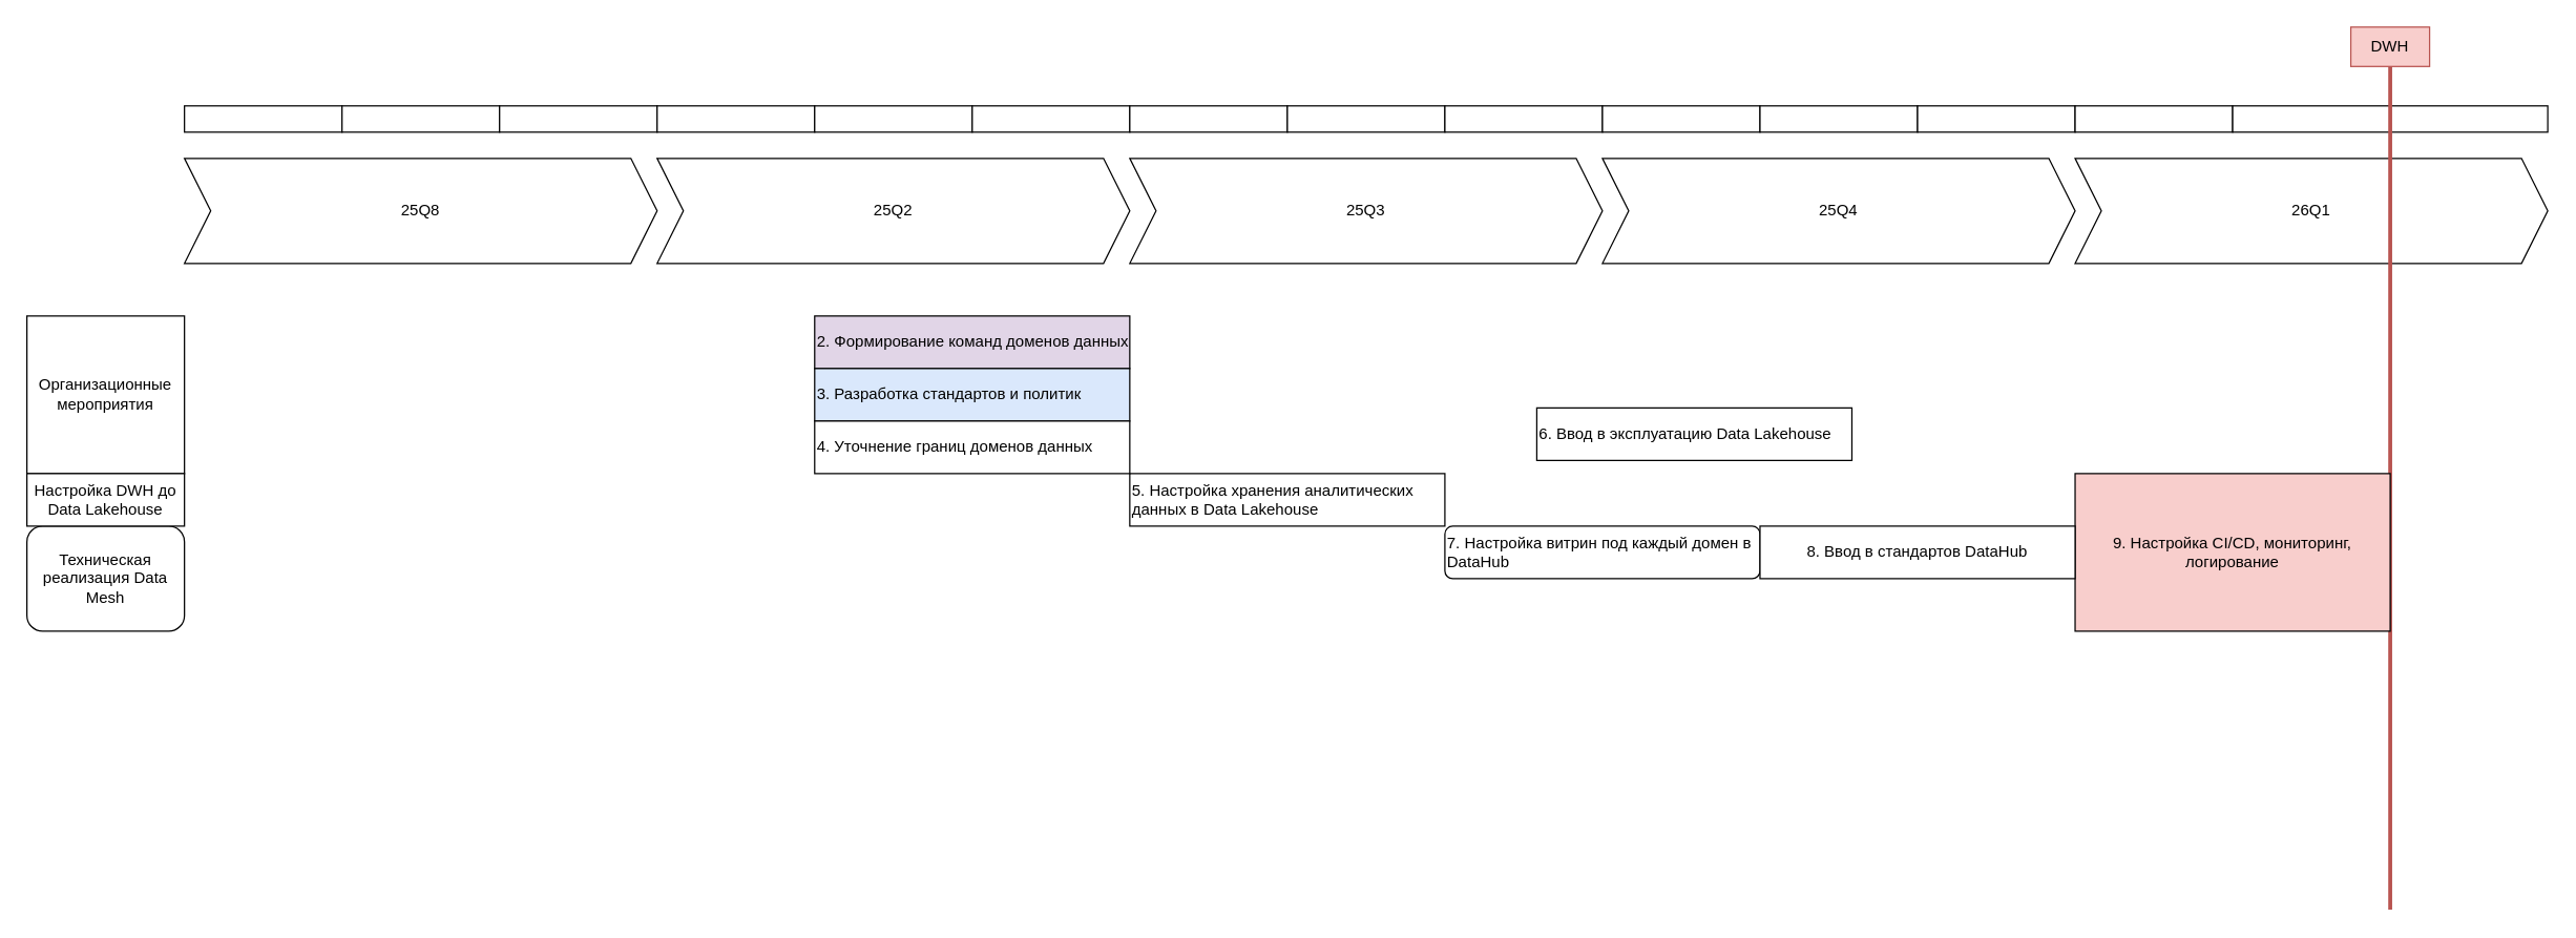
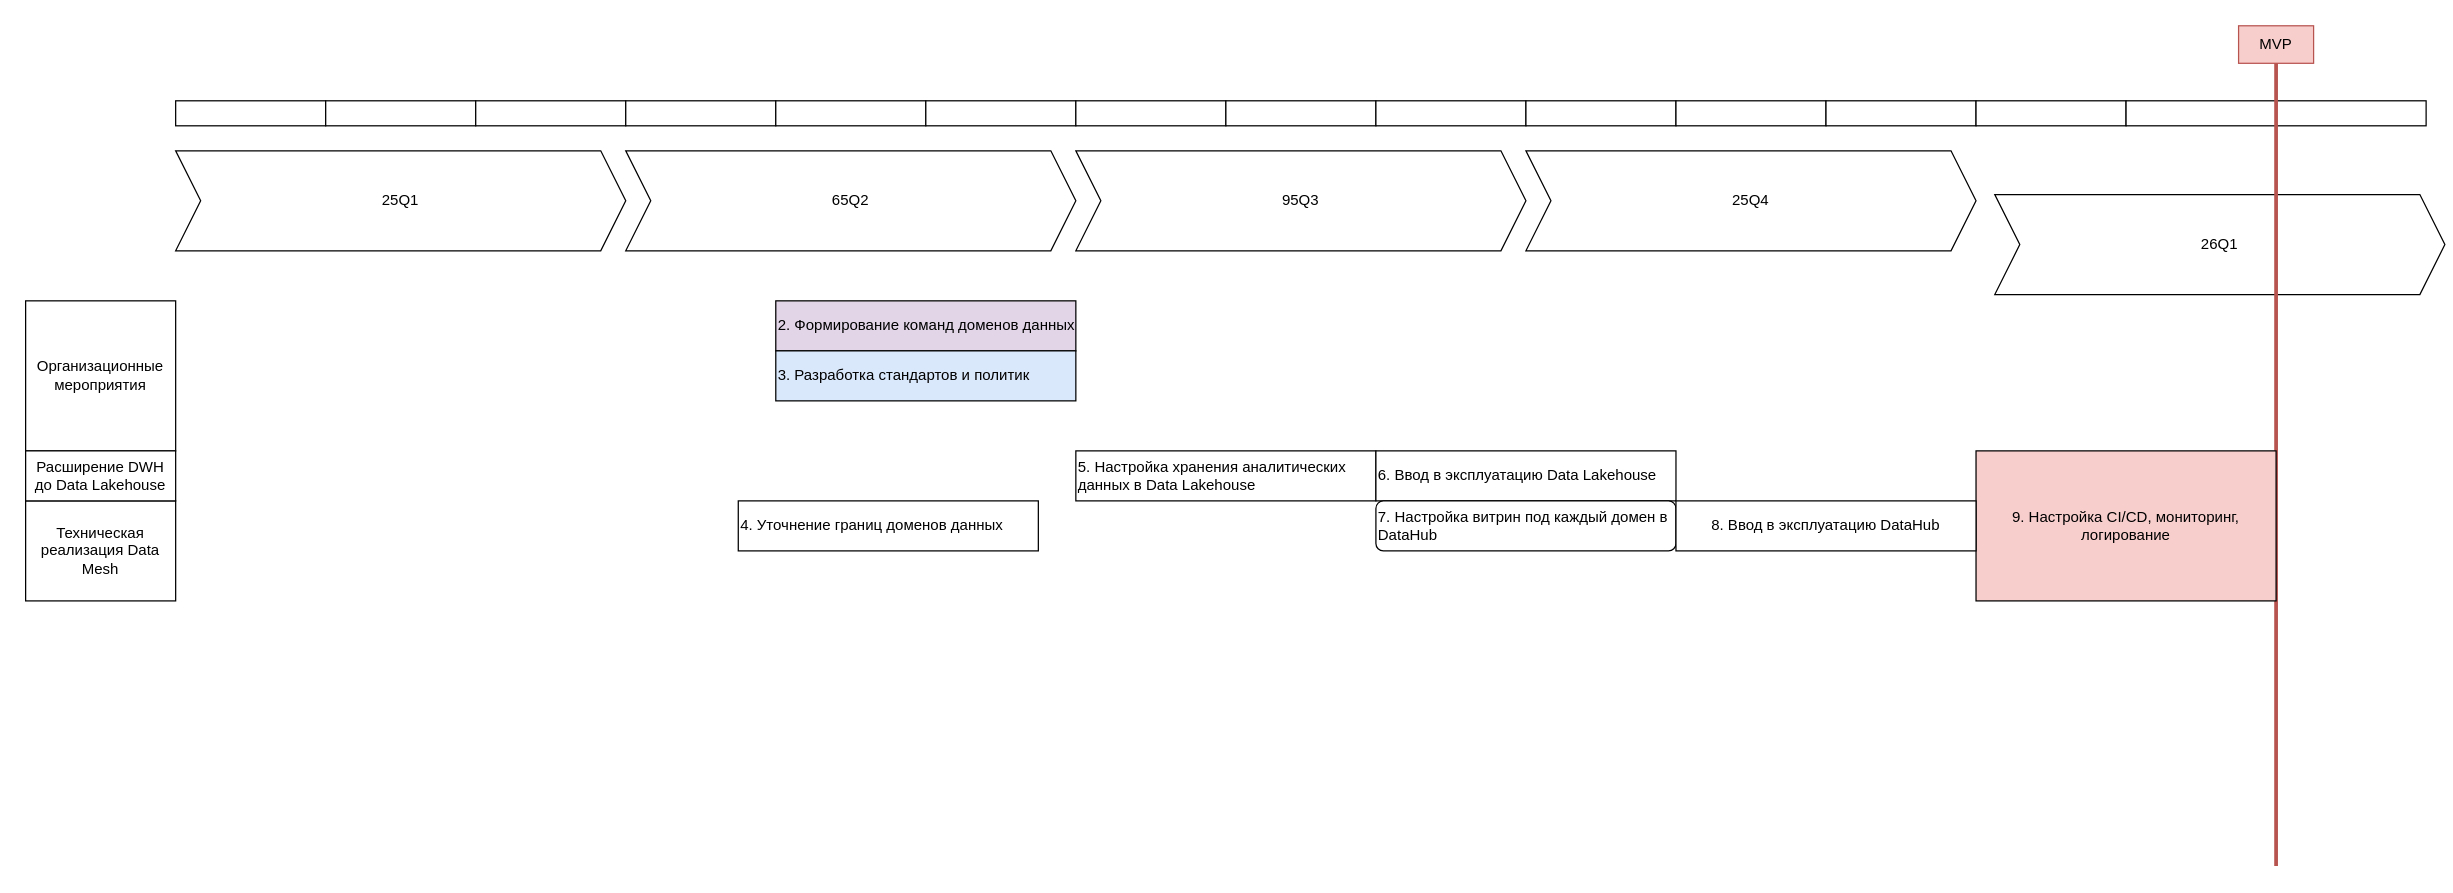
- <mxCell id="21" value="DWH" style="text;html=1;strokeColor=#b85450;fillColor=#f8cecc;align=center;verticalAlign=middle;whiteSpace=wrap;rounded=0;fontSize=12;" parent="1" vertex="1"><mxGeometry x="1790" y="20" width="60" height="30" as="geometry" /></mxCell>
+ <mxCell id="21" value="MVP" style="text;html=1;strokeColor=#b85450;fillColor=#f8cecc;align=center;verticalAlign=middle;whiteSpace=wrap;rounded=0;fontSize=12;" parent="1" vertex="1"><mxGeometry x="1790" y="20" width="60" height="30" as="geometry" /></mxCell>
- <mxCell id="2" value="25Q8" style="shape=step;perimeter=stepPerimeter;whiteSpace=wrap;html=1;fixedSize=1;" parent="1" vertex="1"><mxGeometry x="140" y="120" width="360" height="80" as="geometry" /></mxCell>
+ <mxCell id="2" value="25Q1" style="shape=step;perimeter=stepPerimeter;whiteSpace=wrap;html=1;fixedSize=1;" parent="1" vertex="1"><mxGeometry x="140" y="120" width="360" height="80" as="geometry" /></mxCell>
- <mxCell id="3" value="25Q2" style="shape=step;perimeter=stepPerimeter;whiteSpace=wrap;html=1;fixedSize=1;" parent="1" vertex="1"><mxGeometry x="500" y="120" width="360" height="80" as="geometry" /></mxCell>
+ <mxCell id="3" value="65Q2" style="shape=step;perimeter=stepPerimeter;whiteSpace=wrap;html=1;fixedSize=1;" parent="1" vertex="1"><mxGeometry x="500" y="120" width="360" height="80" as="geometry" /></mxCell>
- <mxCell id="4" value="25Q3" style="shape=step;perimeter=stepPerimeter;whiteSpace=wrap;html=1;fixedSize=1;" parent="1" vertex="1"><mxGeometry x="860" y="120" width="360" height="80" as="geometry" /></mxCell>
+ <mxCell id="4" value="95Q3" style="shape=step;perimeter=stepPerimeter;whiteSpace=wrap;html=1;fixedSize=1;" parent="1" vertex="1"><mxGeometry x="860" y="120" width="360" height="80" as="geometry" /></mxCell>
- <mxCell id="23" value="26Q1" style="shape=step;perimeter=stepPerimeter;whiteSpace=wrap;html=1;fixedSize=1;" parent="1" vertex="1"><mxGeometry x="1580" y="120" width="360" height="80" as="geometry" /></mxCell>
+ <mxCell id="23" value="26Q1" style="shape=step;perimeter=stepPerimeter;whiteSpace=wrap;html=1;fixedSize=1;" parent="1" vertex="1"><mxGeometry x="1595" y="155" width="360" height="80" as="geometry" /></mxCell>
- <mxCell id="31" value="6. Ввод в эксплуатацию Data Lakehouse" style="rounded=0;whiteSpace=wrap;html=1;align=left;" parent="1" vertex="1"><mxGeometry x="1170" y="310" width="240" height="40" as="geometry" /></mxCell>
+ <mxCell id="31" value="6. Ввод в эксплуатацию Data Lakehouse" style="rounded=0;whiteSpace=wrap;html=1;align=left;" parent="1" vertex="1"><mxGeometry x="1100" y="360" width="240" height="40" as="geometry" /></mxCell>
- <mxCell id="30" value="4. Уточнение границ доменов данных" style="rounded=0;whiteSpace=wrap;html=1;align=left;" parent="1" vertex="1"><mxGeometry x="620" y="320" width="240" height="40" as="geometry" /></mxCell>
+ <mxCell id="30" value="4. Уточнение границ доменов данных" style="rounded=0;whiteSpace=wrap;html=1;align=left;" parent="1" vertex="1"><mxGeometry x="590" y="400" width="240" height="40" as="geometry" /></mxCell>
- <mxCell id="32" value="Настройка DWH до Data Lakehouse" style="rounded=0;whiteSpace=wrap;html=1;" parent="1" vertex="1"><mxGeometry x="20" y="360" width="120" height="40" as="geometry" /></mxCell>
+ <mxCell id="32" value="Расширение DWH до Data Lakehouse" style="rounded=0;whiteSpace=wrap;html=1;" parent="1" vertex="1"><mxGeometry x="20" y="360" width="120" height="40" as="geometry" /></mxCell>
- <mxCell id="34" value="8. Ввод в стандартов DataHub" style="rounded=0;whiteSpace=wrap;html=1;" parent="1" vertex="1"><mxGeometry x="1340" y="400" width="240" height="40" as="geometry" /></mxCell>
+ <mxCell id="34" value="8. Ввод в эксплуатацию DataHub" style="rounded=0;whiteSpace=wrap;html=1;" parent="1" vertex="1"><mxGeometry x="1340" y="400" width="240" height="40" as="geometry" /></mxCell>
- <mxCell id="6" value="Техническая реализация Data Mesh" style="whiteSpace=wrap;html=1;rounded=1;" parent="1" vertex="1"><mxGeometry x="20" y="400" width="120" height="80" as="geometry" /></mxCell>
+ <mxCell id="6" value="Техническая реализация Data Mesh" style="rounded=0;whiteSpace=wrap;html=1;" parent="1" vertex="1"><mxGeometry x="20" y="400" width="120" height="80" as="geometry" /></mxCell>
